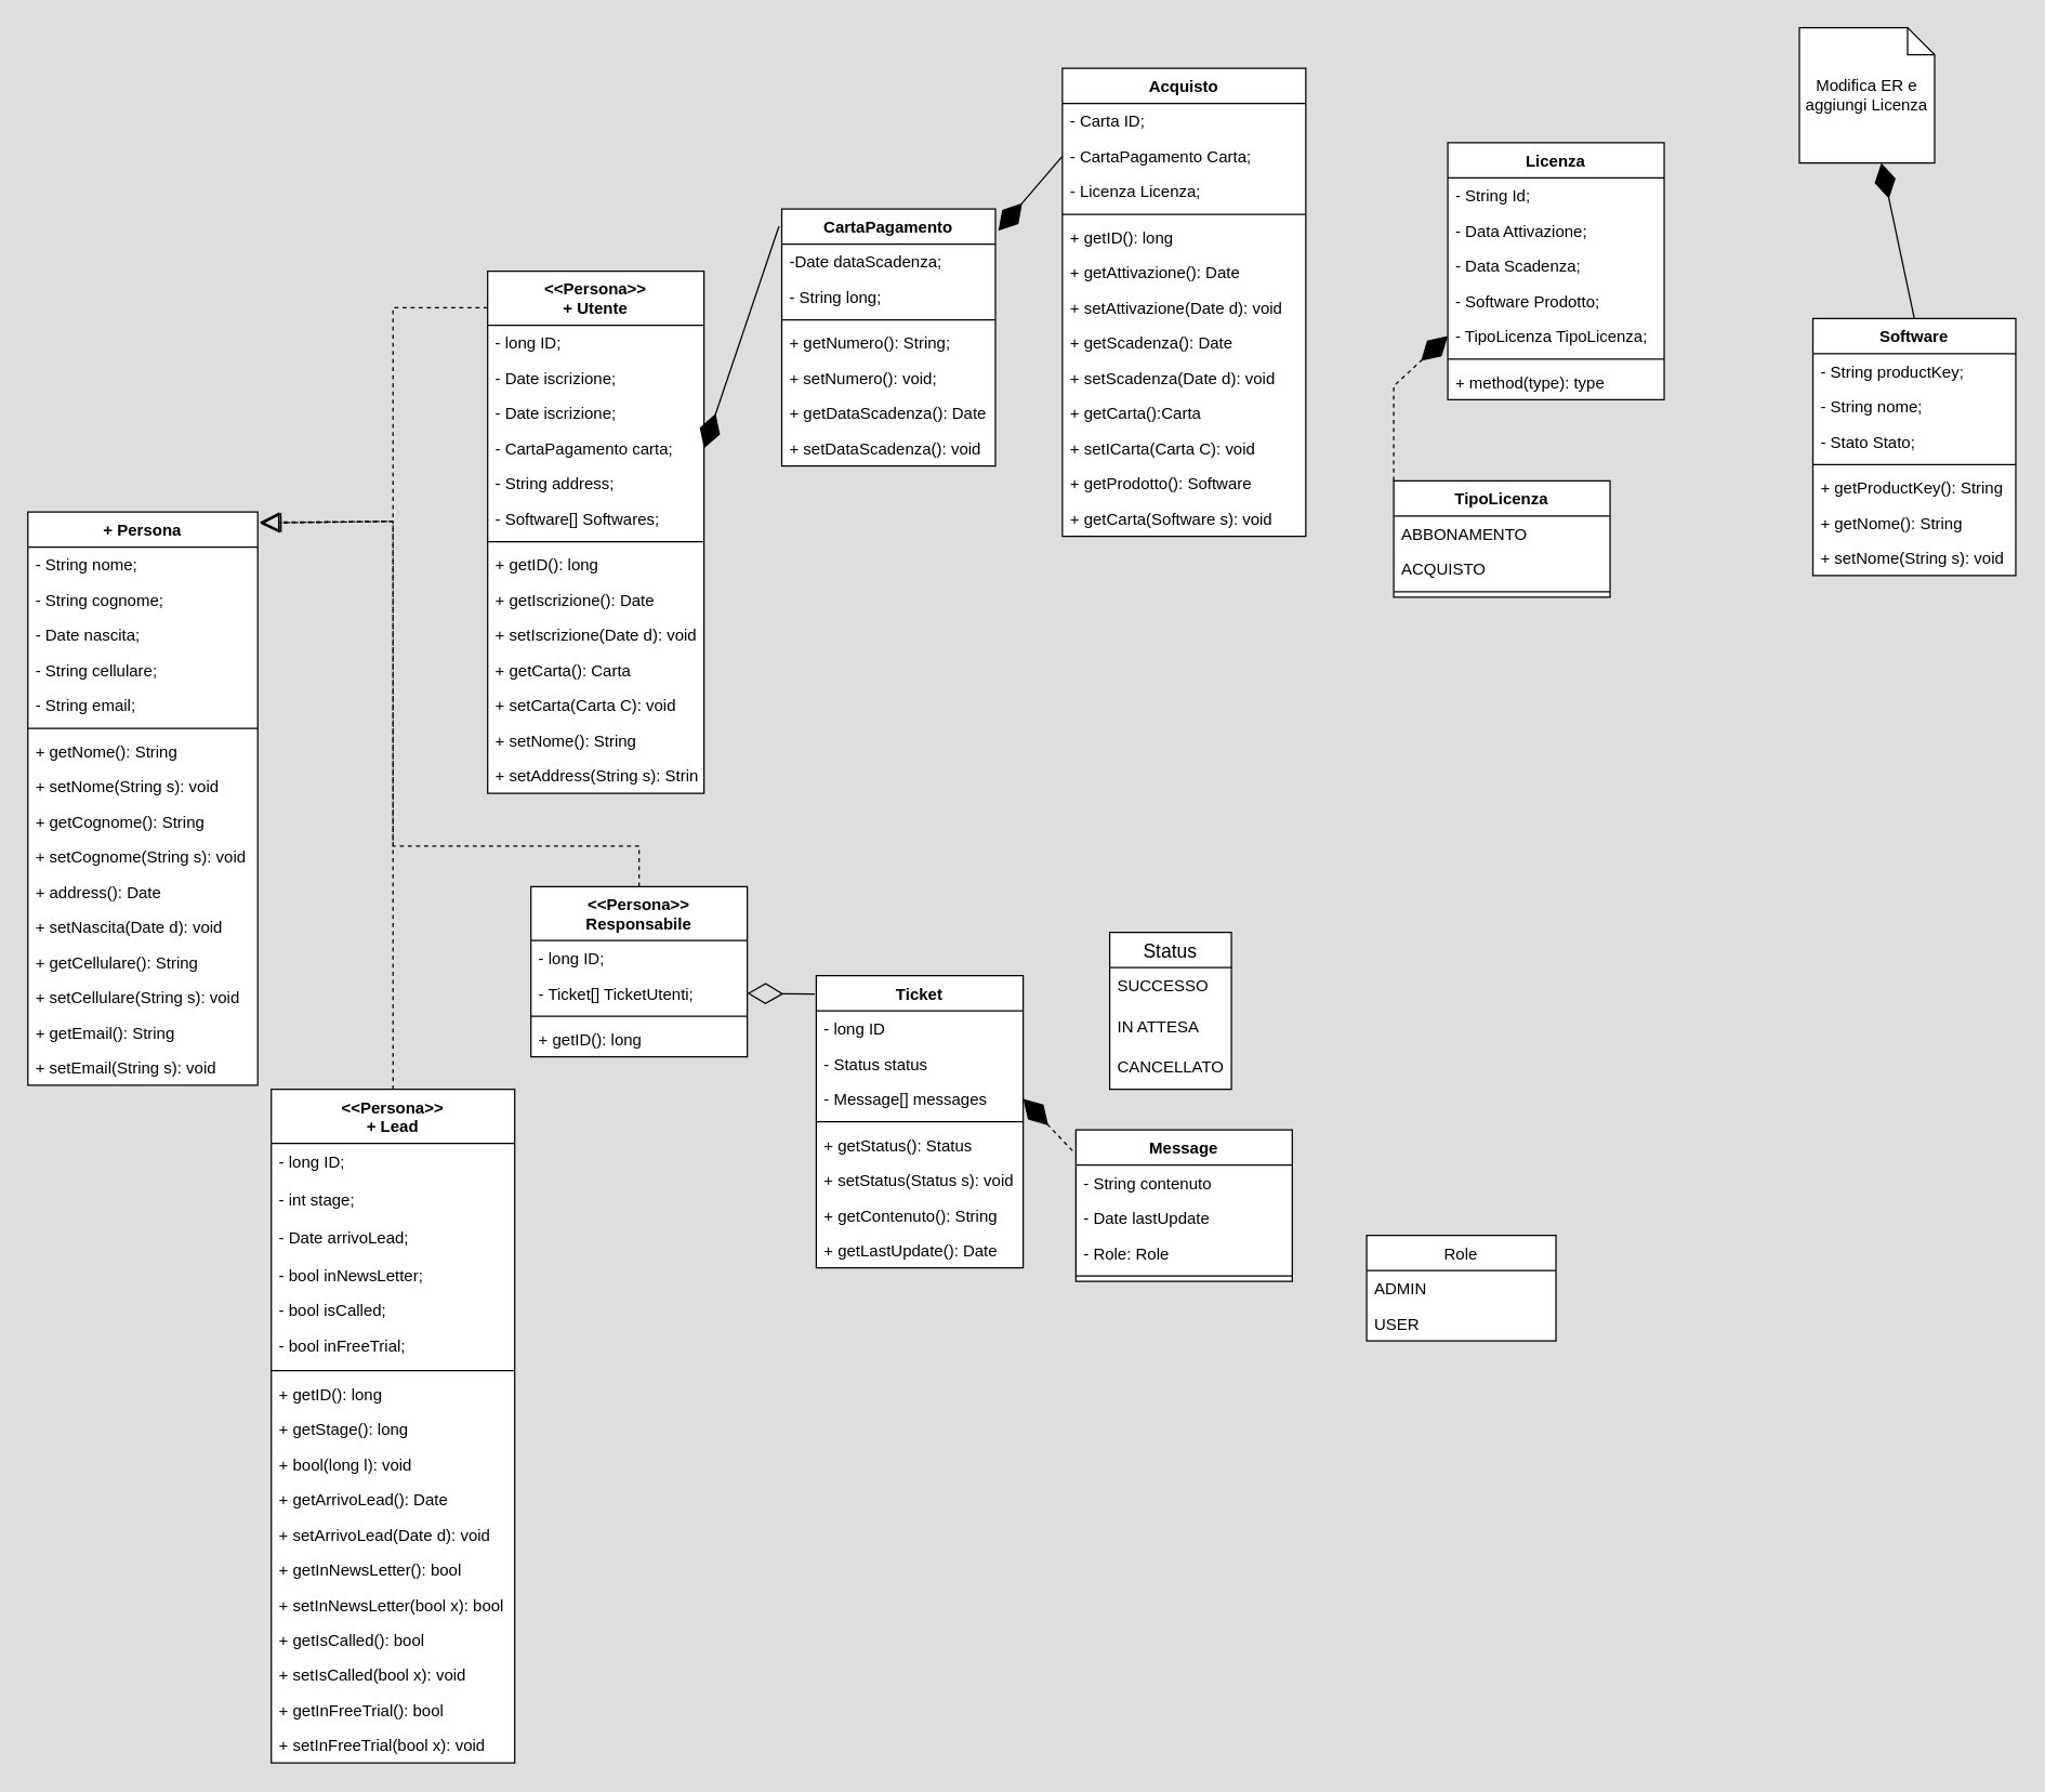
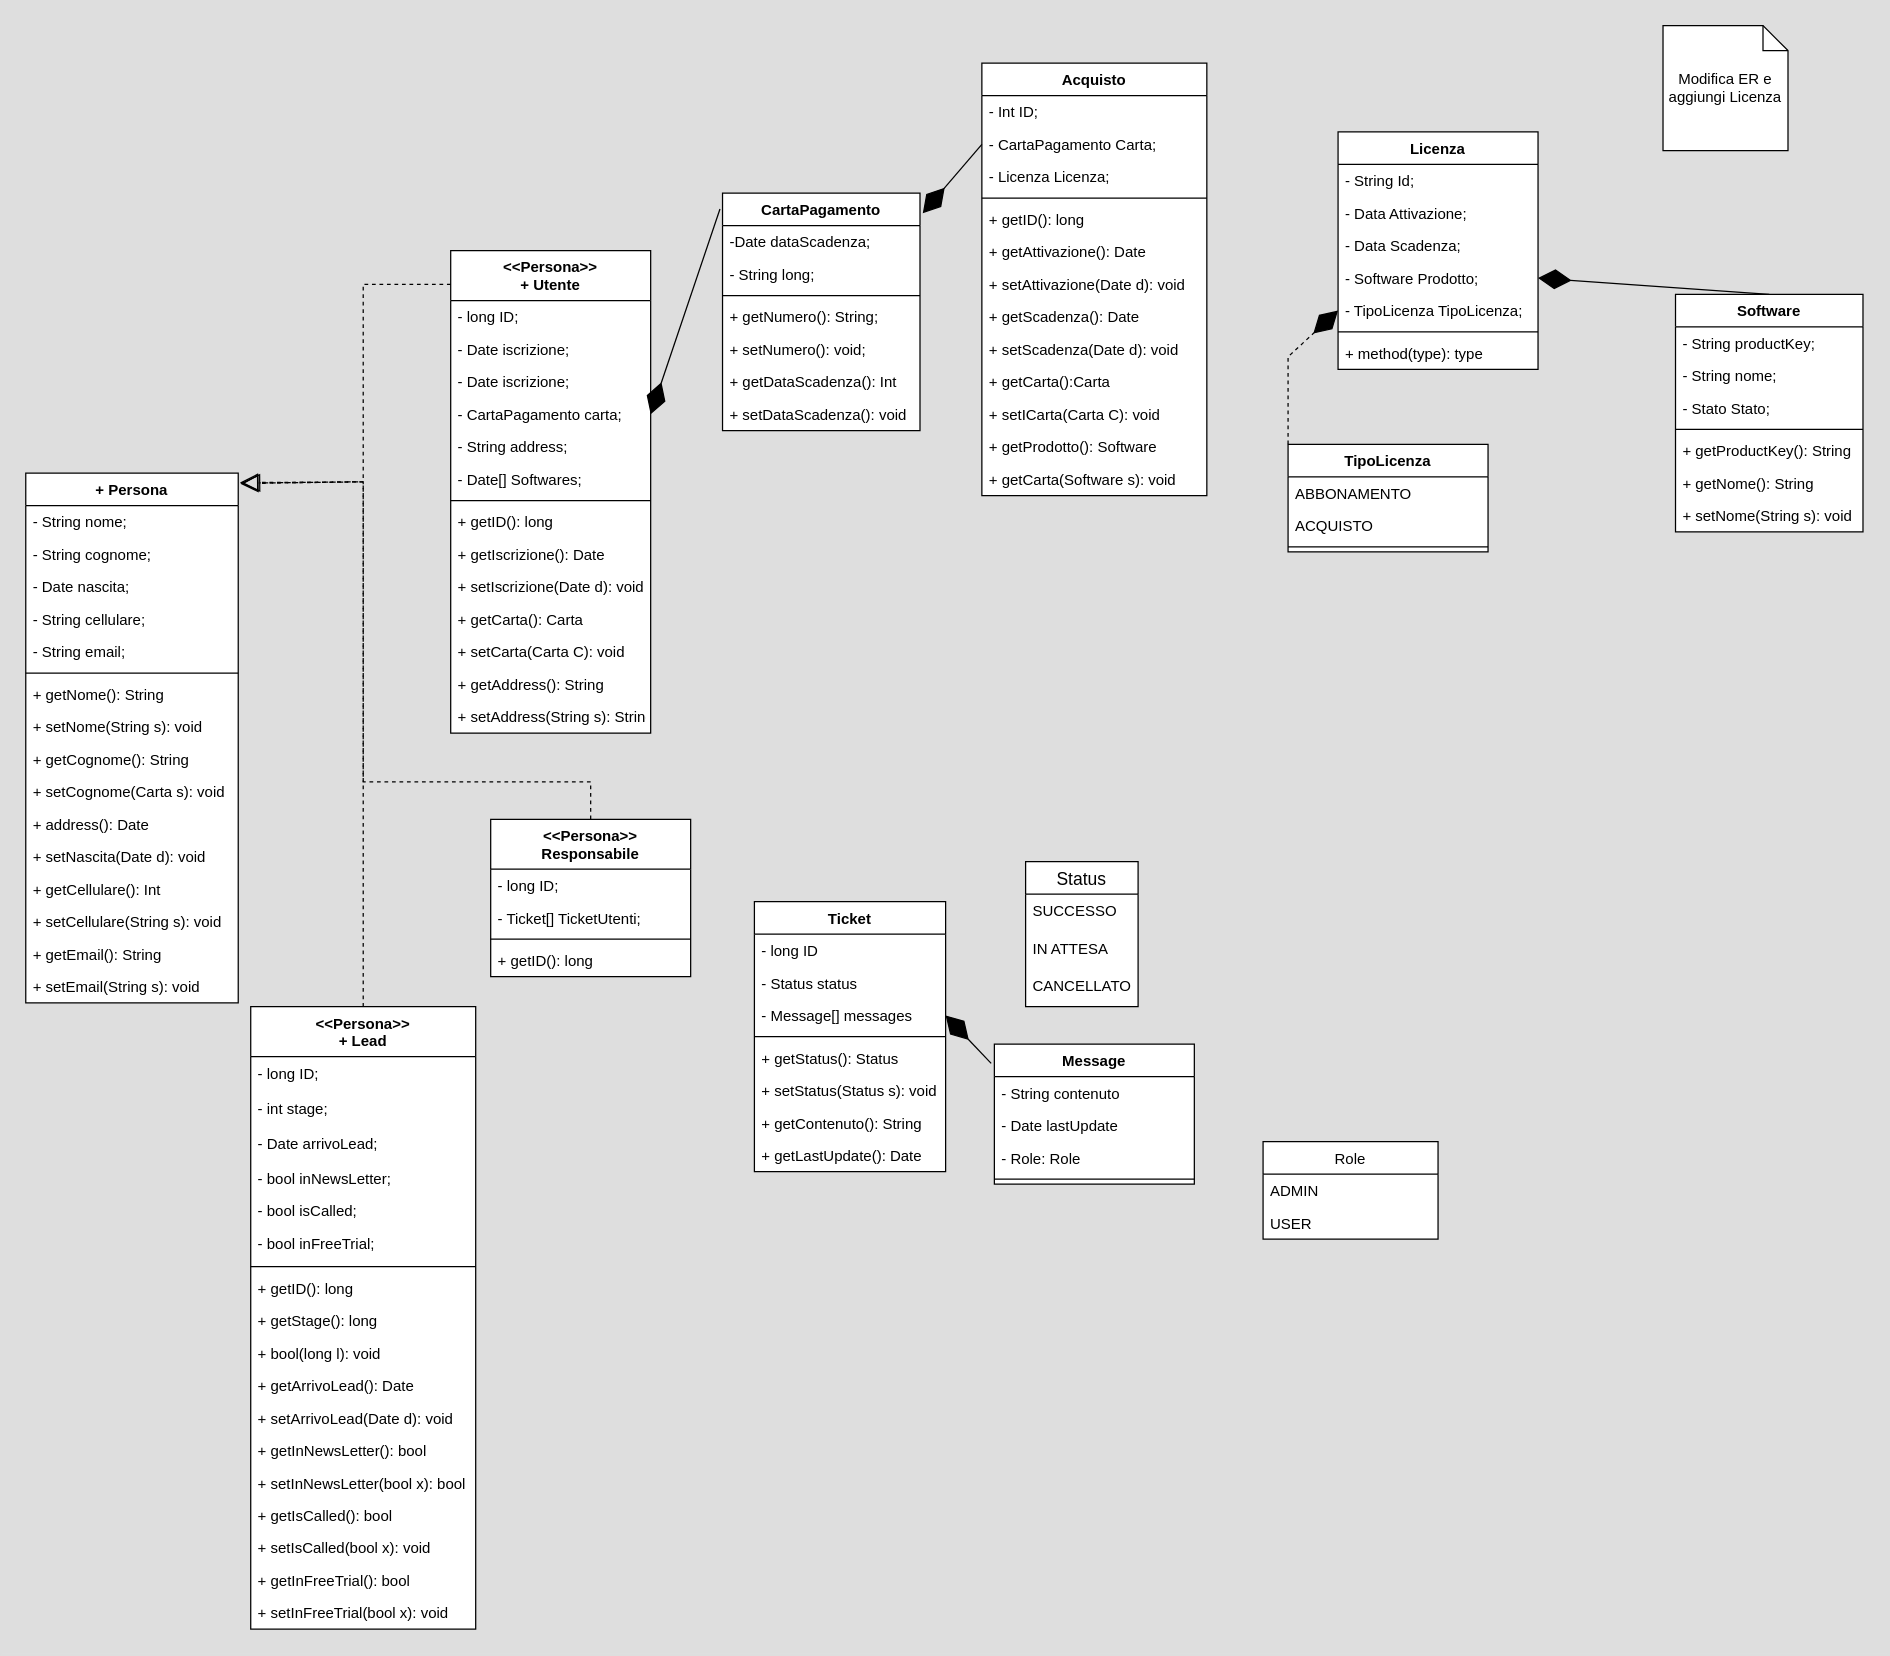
- <mxCell id="73" value="- Carta ID;" style="text;strokeColor=none;fillColor=none;align=left;verticalAlign=top;spacingLeft=4;spacingRight=4;overflow=hidden;rotatable=0;points=[[0,0.5],[1,0.5]];portConstraint=eastwest;" parent="72" vertex="1"><mxGeometry y="26" width="180" height="26" as="geometry" /></mxCell>
+ <mxCell id="73" value="- Int ID;" style="text;strokeColor=none;fillColor=none;align=left;verticalAlign=top;spacingLeft=4;spacingRight=4;overflow=hidden;rotatable=0;points=[[0,0.5],[1,0.5]];portConstraint=eastwest;" parent="72" vertex="1"><mxGeometry y="26" width="180" height="26" as="geometry" /></mxCell>
- <mxCell id="115" value="" style="endArrow=diamondThin;endFill=1;endSize=24;html=1;rounded=0;exitX=0.5;exitY=0;exitDx=0;exitDy=0;" parent="1" target="130" edge="1" source="64"><mxGeometry width="160" relative="1" as="geometry"><mxPoint x="1070" y="515" as="sourcePoint" /><mxPoint x="780" y="425" as="targetPoint" /></mxGeometry></mxCell>
+ <mxCell id="115" value="" style="endArrow=diamondThin;endFill=1;endSize=24;html=1;rounded=0;entryX=1;entryY=0.5;entryDx=0;entryDy=0;exitX=0.5;exitY=0;exitDx=0;exitDy=0;" parent="1" target="125" edge="1" source="64"><mxGeometry width="160" relative="1" as="geometry"><mxPoint x="1070" y="515" as="sourcePoint" /><mxPoint x="780" y="425" as="targetPoint" /></mxGeometry></mxCell>
- <mxCell id="61" value="+ getDataScadenza(): Date" style="text;strokeColor=none;fillColor=none;align=left;verticalAlign=top;spacingLeft=4;spacingRight=4;overflow=hidden;rotatable=0;points=[[0,0.5],[1,0.5]];portConstraint=eastwest;" parent="55" vertex="1"><mxGeometry y="138" width="158" height="26" as="geometry" /></mxCell>
+ <mxCell id="61" value="+ getDataScadenza(): Int" style="text;strokeColor=none;fillColor=none;align=left;verticalAlign=top;spacingLeft=4;spacingRight=4;overflow=hidden;rotatable=0;points=[[0,0.5],[1,0.5]];portConstraint=eastwest;" parent="55" vertex="1"><mxGeometry y="138" width="158" height="26" as="geometry" /></mxCell>
- <mxCell id="25" value="- Software[] Softwares;" style="text;strokeColor=none;fillColor=none;align=left;verticalAlign=top;spacingLeft=4;spacingRight=4;overflow=hidden;rotatable=0;points=[[0,0.5],[1,0.5]];portConstraint=eastwest;" parent="19" vertex="1"><mxGeometry y="170" width="160" height="26" as="geometry" /></mxCell>
+ <mxCell id="25" value="- Date[] Softwares;" style="text;strokeColor=none;fillColor=none;align=left;verticalAlign=top;spacingLeft=4;spacingRight=4;overflow=hidden;rotatable=0;points=[[0,0.5],[1,0.5]];portConstraint=eastwest;" parent="19" vertex="1"><mxGeometry y="170" width="160" height="26" as="geometry" /></mxCell>
- <mxCell id="32" value="+ setNome(): String" style="text;strokeColor=none;fillColor=none;align=left;verticalAlign=top;spacingLeft=4;spacingRight=4;overflow=hidden;rotatable=0;points=[[0,0.5],[1,0.5]];portConstraint=eastwest;" parent="19" vertex="1"><mxGeometry y="334" width="160" height="26" as="geometry" /></mxCell>
+ <mxCell id="32" value="+ getAddress(): String" style="text;strokeColor=none;fillColor=none;align=left;verticalAlign=top;spacingLeft=4;spacingRight=4;overflow=hidden;rotatable=0;points=[[0,0.5],[1,0.5]];portConstraint=eastwest;" parent="19" vertex="1"><mxGeometry y="334" width="160" height="26" as="geometry" /></mxCell>
- <mxCell id="12" value="+ setCognome(String s): void" style="text;strokeColor=none;fillColor=none;align=left;verticalAlign=top;spacingLeft=4;spacingRight=4;overflow=hidden;rotatable=0;points=[[0,0.5],[1,0.5]];portConstraint=eastwest;" parent="2" vertex="1"><mxGeometry y="242" width="170" height="26" as="geometry" /></mxCell>
+ <mxCell id="12" value="+ setCognome(Carta s): void" style="text;strokeColor=none;fillColor=none;align=left;verticalAlign=top;spacingLeft=4;spacingRight=4;overflow=hidden;rotatable=0;points=[[0,0.5],[1,0.5]];portConstraint=eastwest;" parent="2" vertex="1"><mxGeometry y="242" width="170" height="26" as="geometry" /></mxCell>
- <mxCell id="15" value="+ getCellulare(): String" style="text;strokeColor=none;fillColor=none;align=left;verticalAlign=top;spacingLeft=4;spacingRight=4;overflow=hidden;rotatable=0;points=[[0,0.5],[1,0.5]];portConstraint=eastwest;" parent="2" vertex="1"><mxGeometry y="320" width="170" height="26" as="geometry" /></mxCell>
+ <mxCell id="15" value="+ getCellulare(): Int" style="text;strokeColor=none;fillColor=none;align=left;verticalAlign=top;spacingLeft=4;spacingRight=4;overflow=hidden;rotatable=0;points=[[0,0.5],[1,0.5]];portConstraint=eastwest;" parent="2" vertex="1"><mxGeometry y="320" width="170" height="26" as="geometry" /></mxCell>
- <mxCell id="113" value="" style="endArrow=diamondThin;endFill=0;endSize=24;html=1;rounded=0;exitX=-0.007;exitY=0.063;exitDx=0;exitDy=0;exitPerimeter=0;entryX=1;entryY=0.5;entryDx=0;entryDy=0;" parent="1" source="86" target="101" edge="1"><mxGeometry width="160" relative="1" as="geometry"><mxPoint x="650" y="1035" as="sourcePoint" /><mxPoint x="810" y="1035" as="targetPoint" /></mxGeometry></mxCell>
- <mxCell id="114" value="" style="endArrow=diamondThin;endFill=1;endSize=24;html=1;rounded=0;entryX=1;entryY=0.5;entryDx=0;entryDy=0;exitX=-0.016;exitY=0.137;exitDx=0;exitDy=0;exitPerimeter=0;dashed=1;" parent="1" source="105" target="89" edge="1"><mxGeometry width="160" relative="1" as="geometry"><mxPoint x="650" y="1035" as="sourcePoint" /><mxPoint x="810" y="1035" as="targetPoint" /></mxGeometry></mxCell>
+ <mxCell id="114" value="" style="endArrow=diamondThin;endFill=1;endSize=24;html=1;rounded=0;entryX=1;entryY=0.5;entryDx=0;entryDy=0;exitX=-0.016;exitY=0.137;exitDx=0;exitDy=0;exitPerimeter=0;" parent="1" source="105" target="89" edge="1"><mxGeometry width="160" relative="1" as="geometry"><mxPoint x="650" y="1035" as="sourcePoint" /><mxPoint x="810" y="1035" as="targetPoint" /></mxGeometry></mxCell>
